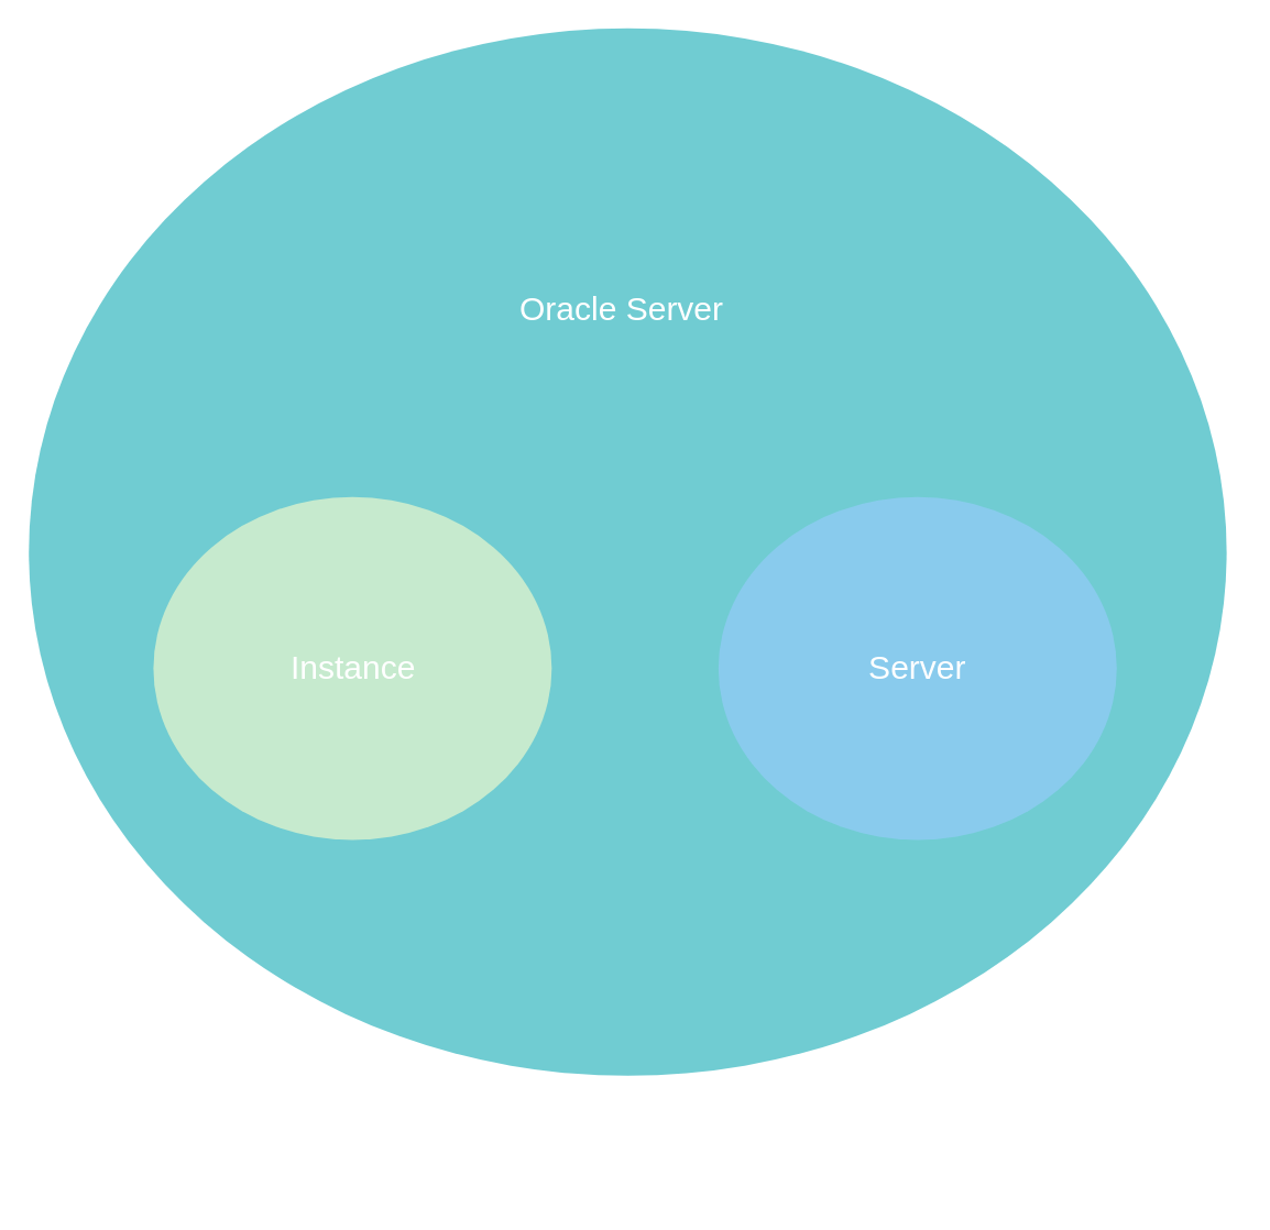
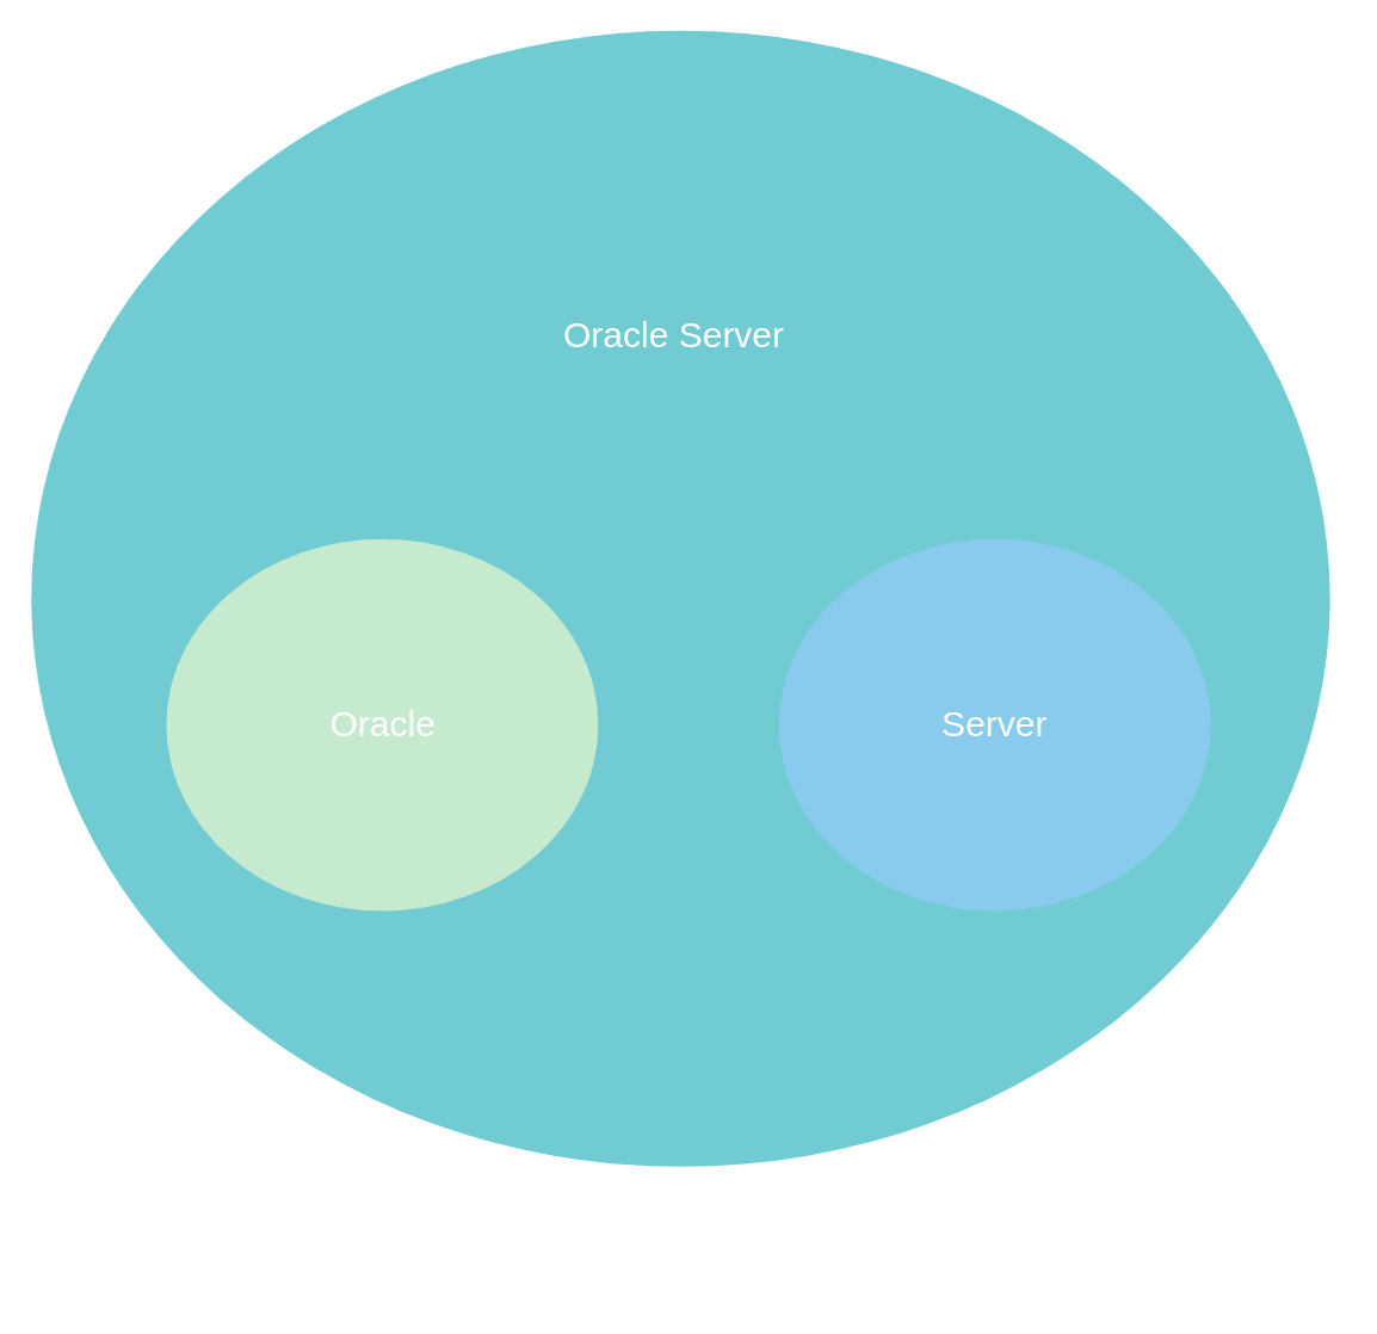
- <mxCell id="7" value="Instance" style="text;fontSize=24;align=center;verticalAlign=middle;html=1;fontColor=#FFFFFF;" vertex="1" parent="5"><mxGeometry y="71.32" width="330.79" height="106.61" as="geometry" /></mxCell>
+ <mxCell id="7" value="Oracle" style="text;fontSize=24;align=center;verticalAlign=middle;html=1;fontColor=#FFFFFF;" vertex="1" parent="5"><mxGeometry y="71.32" width="330.79" height="106.61" as="geometry" /></mxCell>
